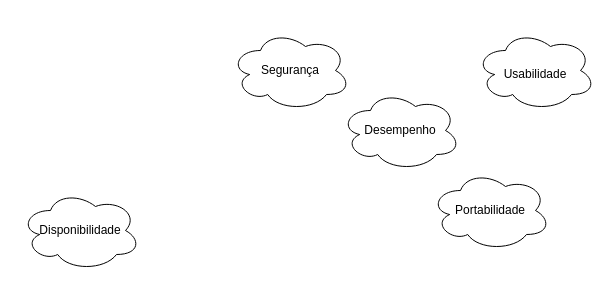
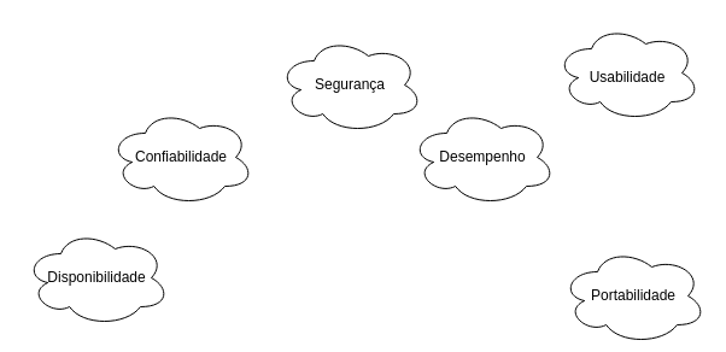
- <mxCell id="2" value="&lt;font color=&quot;#000000&quot; style=&quot;font-size: 12px&quot;&gt;Usabilidade&lt;/font&gt;" style="ellipse;shape=cloud;whiteSpace=wrap;html=1;imageBorder=none;labelBackgroundColor=none;fontSize=24;fontColor=#007FFF;strokeColor=#000000;fillColor=none;" vertex="1" parent="1"><mxGeometry x="475" y="30" width="120" height="80" as="geometry" /></mxCell>
+ <mxCell id="2" value="&lt;font color=&quot;#000000&quot; style=&quot;font-size: 12px&quot;&gt;Usabilidade&lt;/font&gt;" style="ellipse;shape=cloud;whiteSpace=wrap;html=1;imageBorder=none;labelBackgroundColor=none;fontSize=24;fontColor=#007FFF;strokeColor=#000000;fillColor=none;" vertex="1" parent="1"><mxGeometry x="460" y="20" width="120" height="80" as="geometry" /></mxCell>
+ <mxCell id="3" value="Confiabilidade" style="ellipse;shape=cloud;whiteSpace=wrap;html=1;imageBorder=none;labelBackgroundColor=none;fontSize=12;fontColor=#000000;strokeColor=#000000;fillColor=none;" vertex="1" parent="1"><mxGeometry x="90" y="90" width="120" height="80" as="geometry" /></mxCell>
- <mxCell id="6" value="Portabilidade" style="ellipse;shape=cloud;whiteSpace=wrap;html=1;imageBorder=none;labelBackgroundColor=none;fontSize=12;fontColor=#000000;strokeColor=#000000;fillColor=none;" vertex="1" parent="1"><mxGeometry x="430" y="170" width="120" height="80" as="geometry" /></mxCell>
+ <mxCell id="6" value="Portabilidade" style="ellipse;shape=cloud;whiteSpace=wrap;html=1;imageBorder=none;labelBackgroundColor=none;fontSize=12;fontColor=#000000;strokeColor=#000000;fillColor=none;" vertex="1" parent="1"><mxGeometry x="465" y="205" width="120" height="80" as="geometry" /></mxCell>
